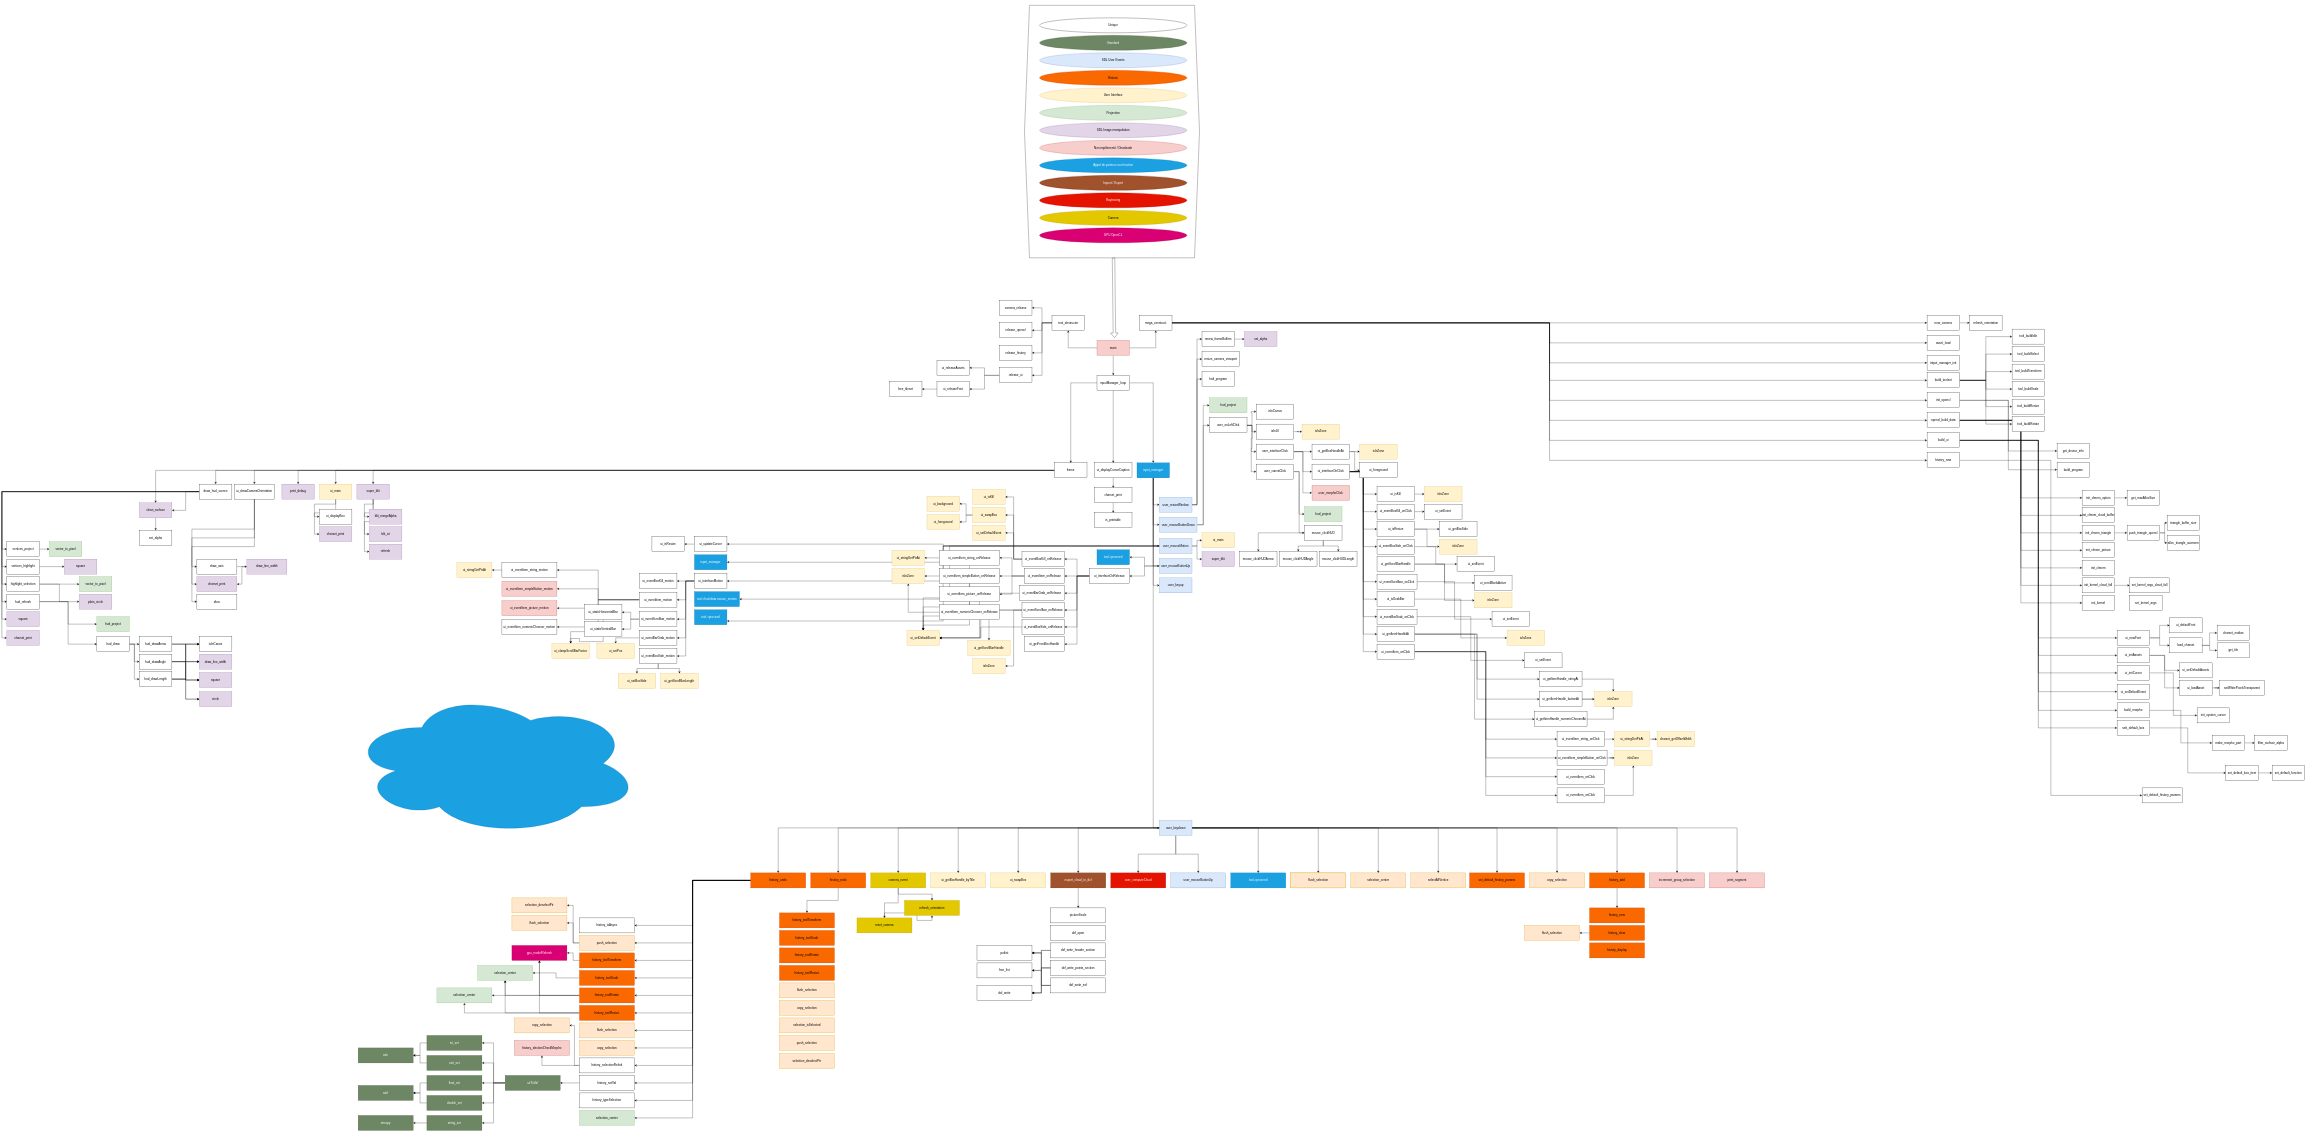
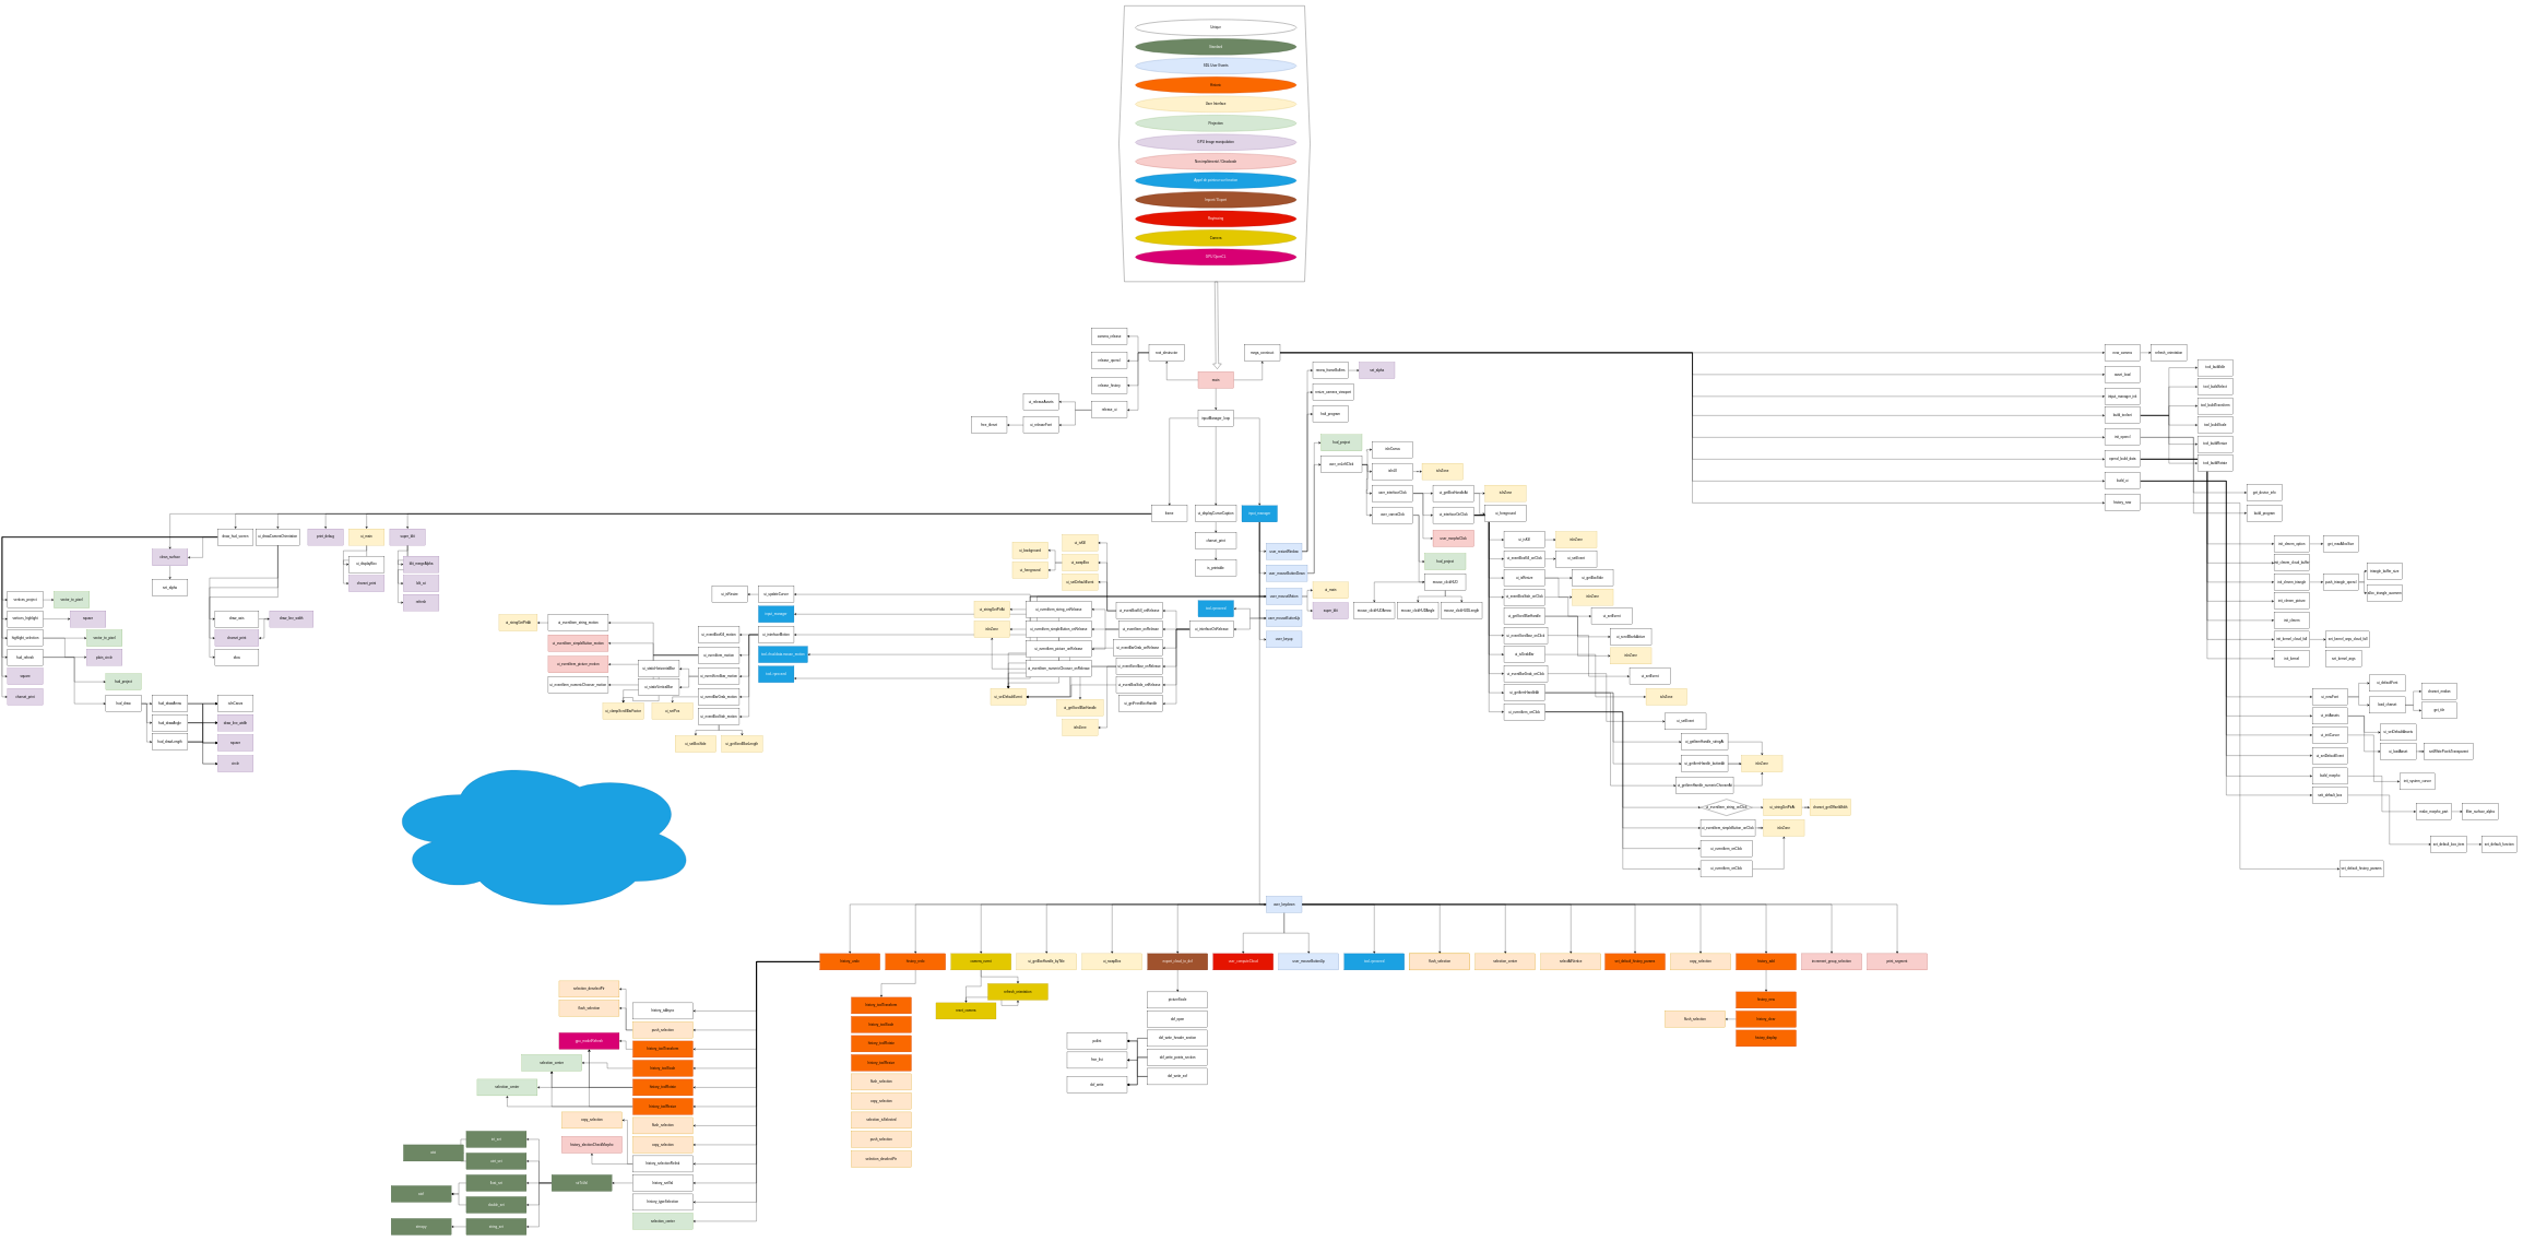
- <mxCell id="570" value="SDL Image manipulation" style="ellipse;whiteSpace=wrap;html=1;fillColor=#e1d5e7;strokeColor=#9673a6;" vertex="1" parent="1"><mxGeometry x="4150" y="490" width="590" height="60" as="geometry" /></mxCell>
+ <mxCell id="570" value="GPU Image manipulation" style="ellipse;whiteSpace=wrap;html=1;fillColor=#e1d5e7;strokeColor=#9673a6;" vertex="1" parent="1"><mxGeometry x="4150" y="490" width="590" height="60" as="geometry" /></mxCell>
- <mxCell id="336" value="ui_eventItem_string_onClick" style="rounded=0;whiteSpace=wrap;html=1;" vertex="1" parent="1"><mxGeometry x="6220" y="2925" width="190" height="60" as="geometry" /></mxCell>
+ <mxCell id="336" value="ui_eventItem_string_onClick" style="rhombus;whiteSpace=wrap;html=1;" vertex="1" parent="1"><mxGeometry x="6220" y="2925" width="190" height="60" as="geometry" /></mxCell>
- <mxCell id="526" value="atoi" style="rounded=0;whiteSpace=wrap;html=1;fillColor=#6d8764;fontColor=#ffffff;strokeColor=#3A5431;" vertex="1" parent="1"><mxGeometry x="1425" y="4190" width="220" height="60" as="geometry" /></mxCell>
+ <mxCell id="526" value="atoi" style="rounded=0;whiteSpace=wrap;html=1;fillColor=#6d8764;fontColor=#ffffff;strokeColor=#3A5431;" vertex="1" parent="1"><mxGeometry x="1470" y="4190" width="220" height="60" as="geometry" /></mxCell>
